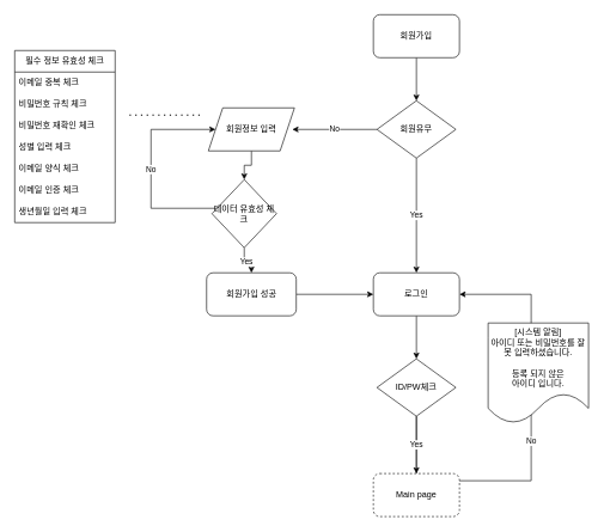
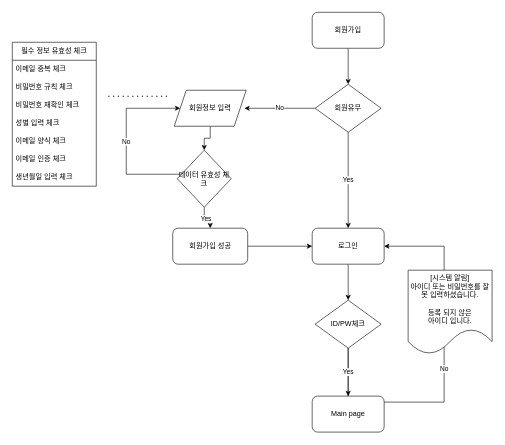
- <mxCell id="14" value="Main page" style="rounded=1;whiteSpace=wrap;html=1;dashed=1;" vertex="1" parent="1"><mxGeometry x="520" y="660" width="120" height="60" as="geometry" /></mxCell>
+ <mxCell id="14" value="Main page" style="rounded=1;whiteSpace=wrap;html=1;" vertex="1" parent="1"><mxGeometry x="520" y="660" width="120" height="60" as="geometry" /></mxCell>
